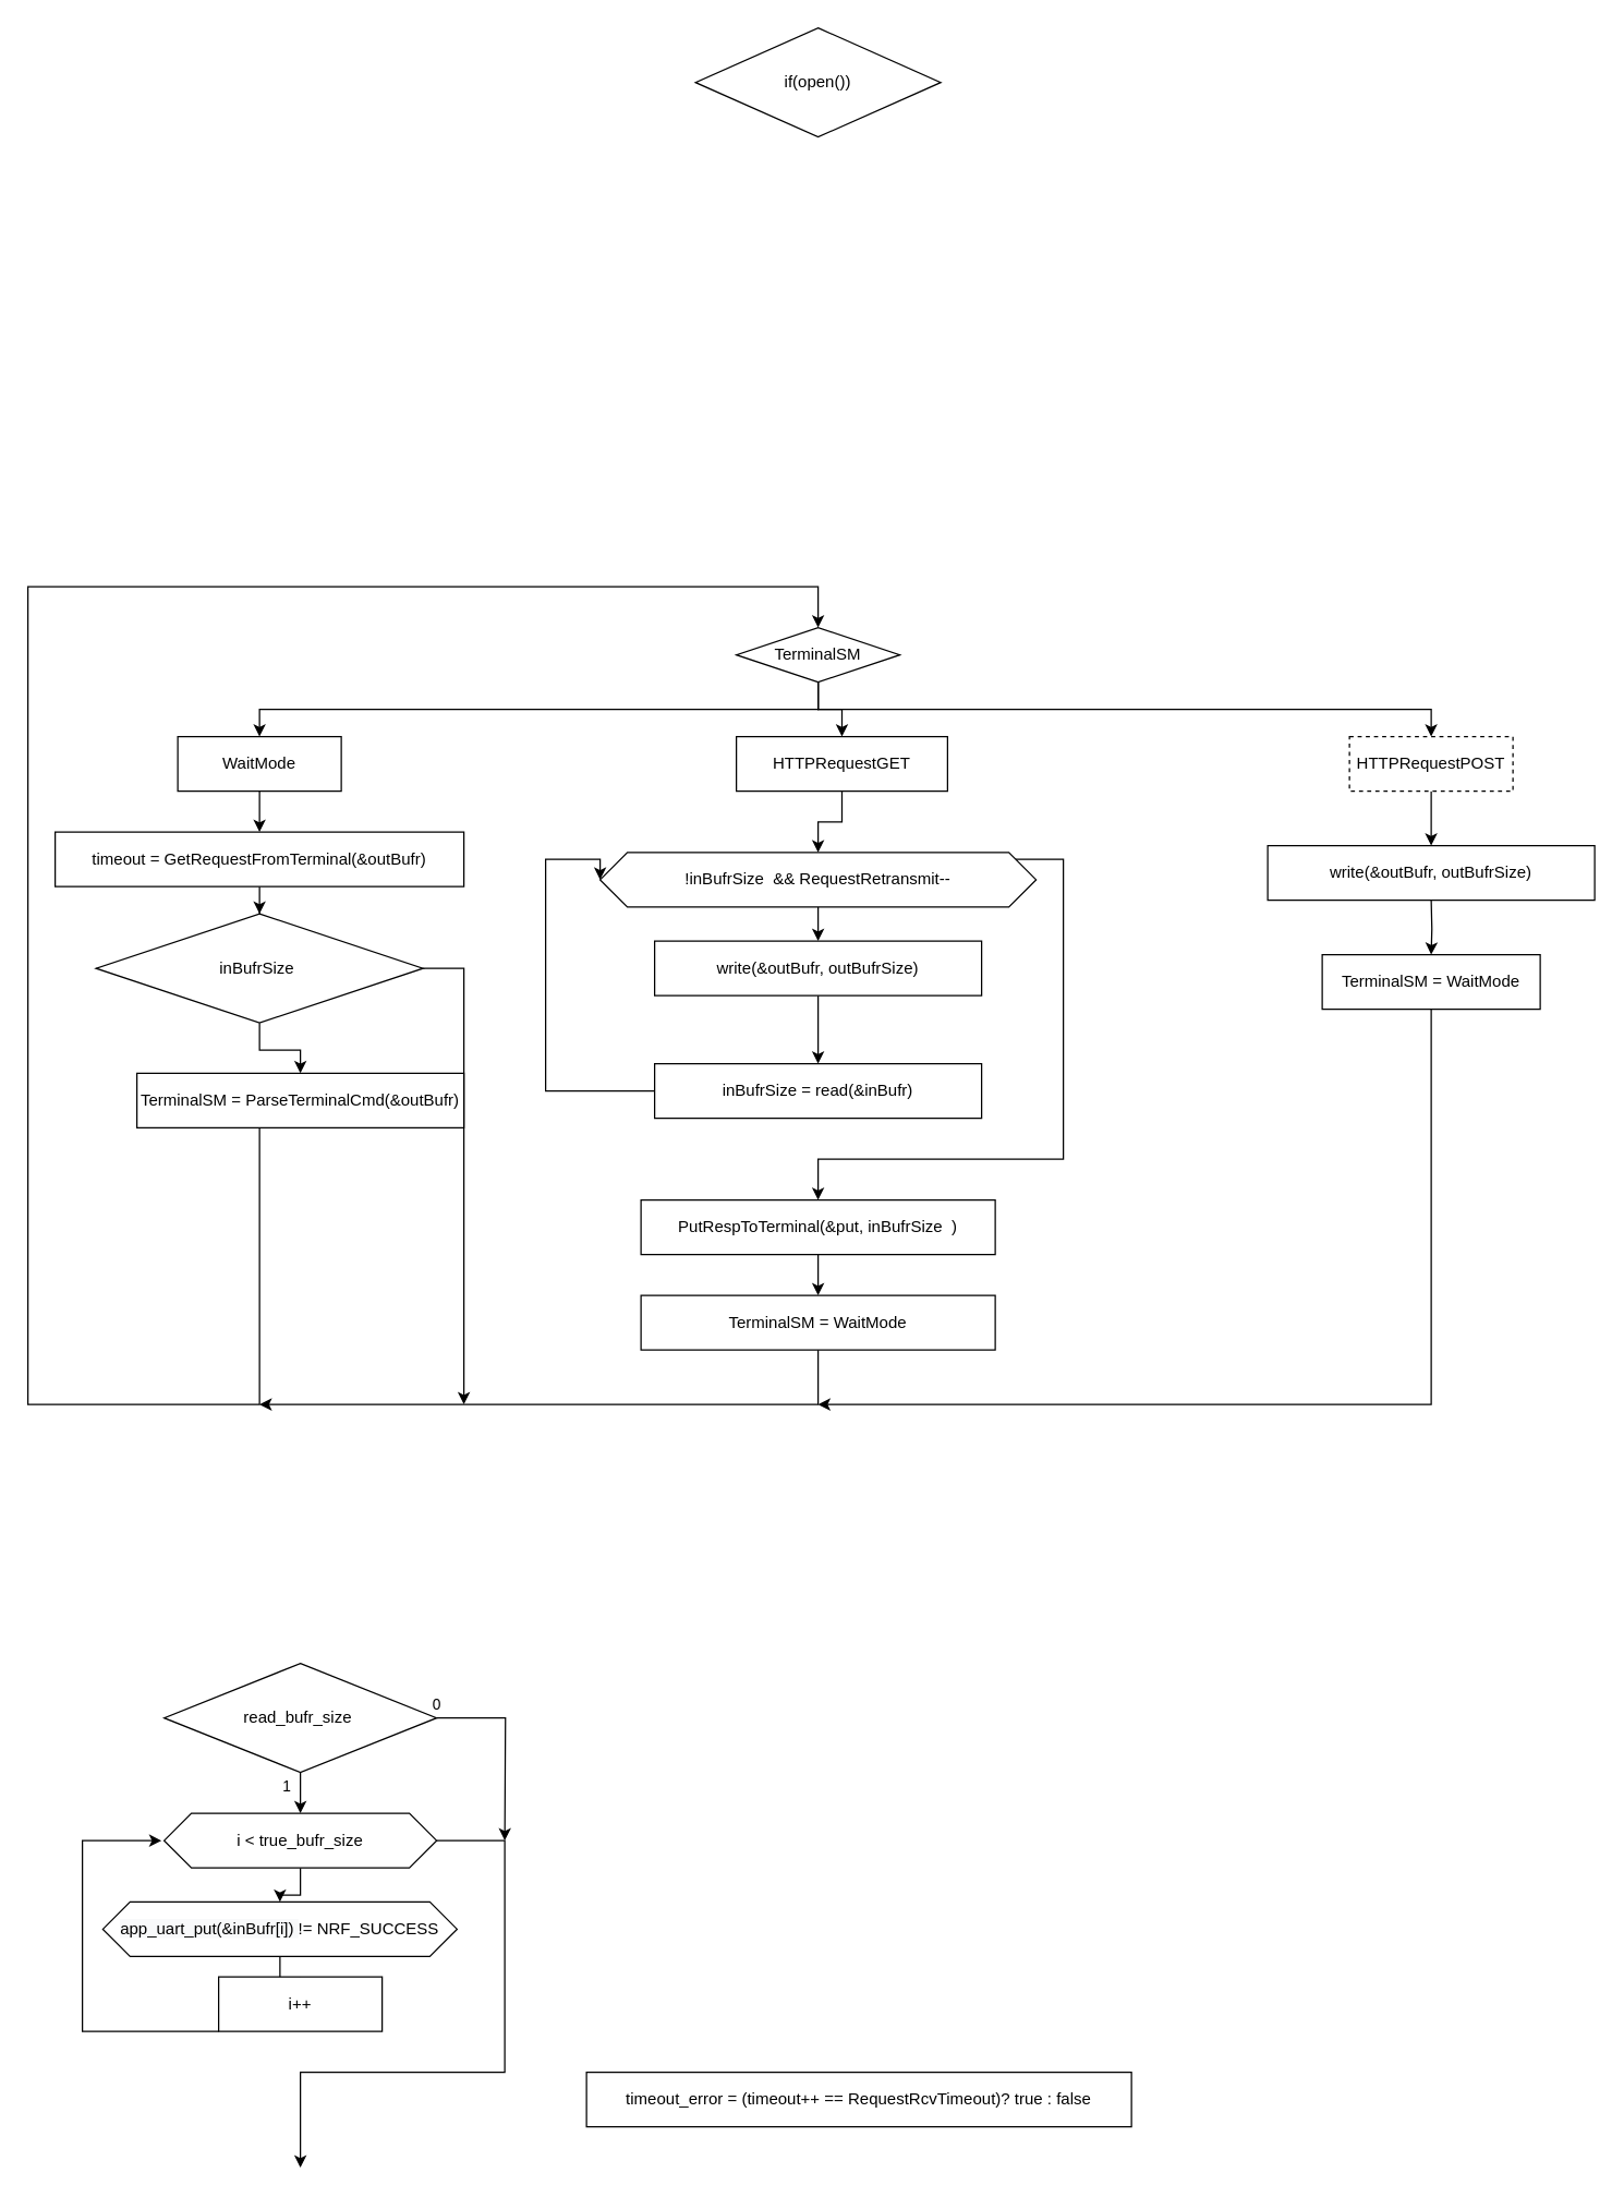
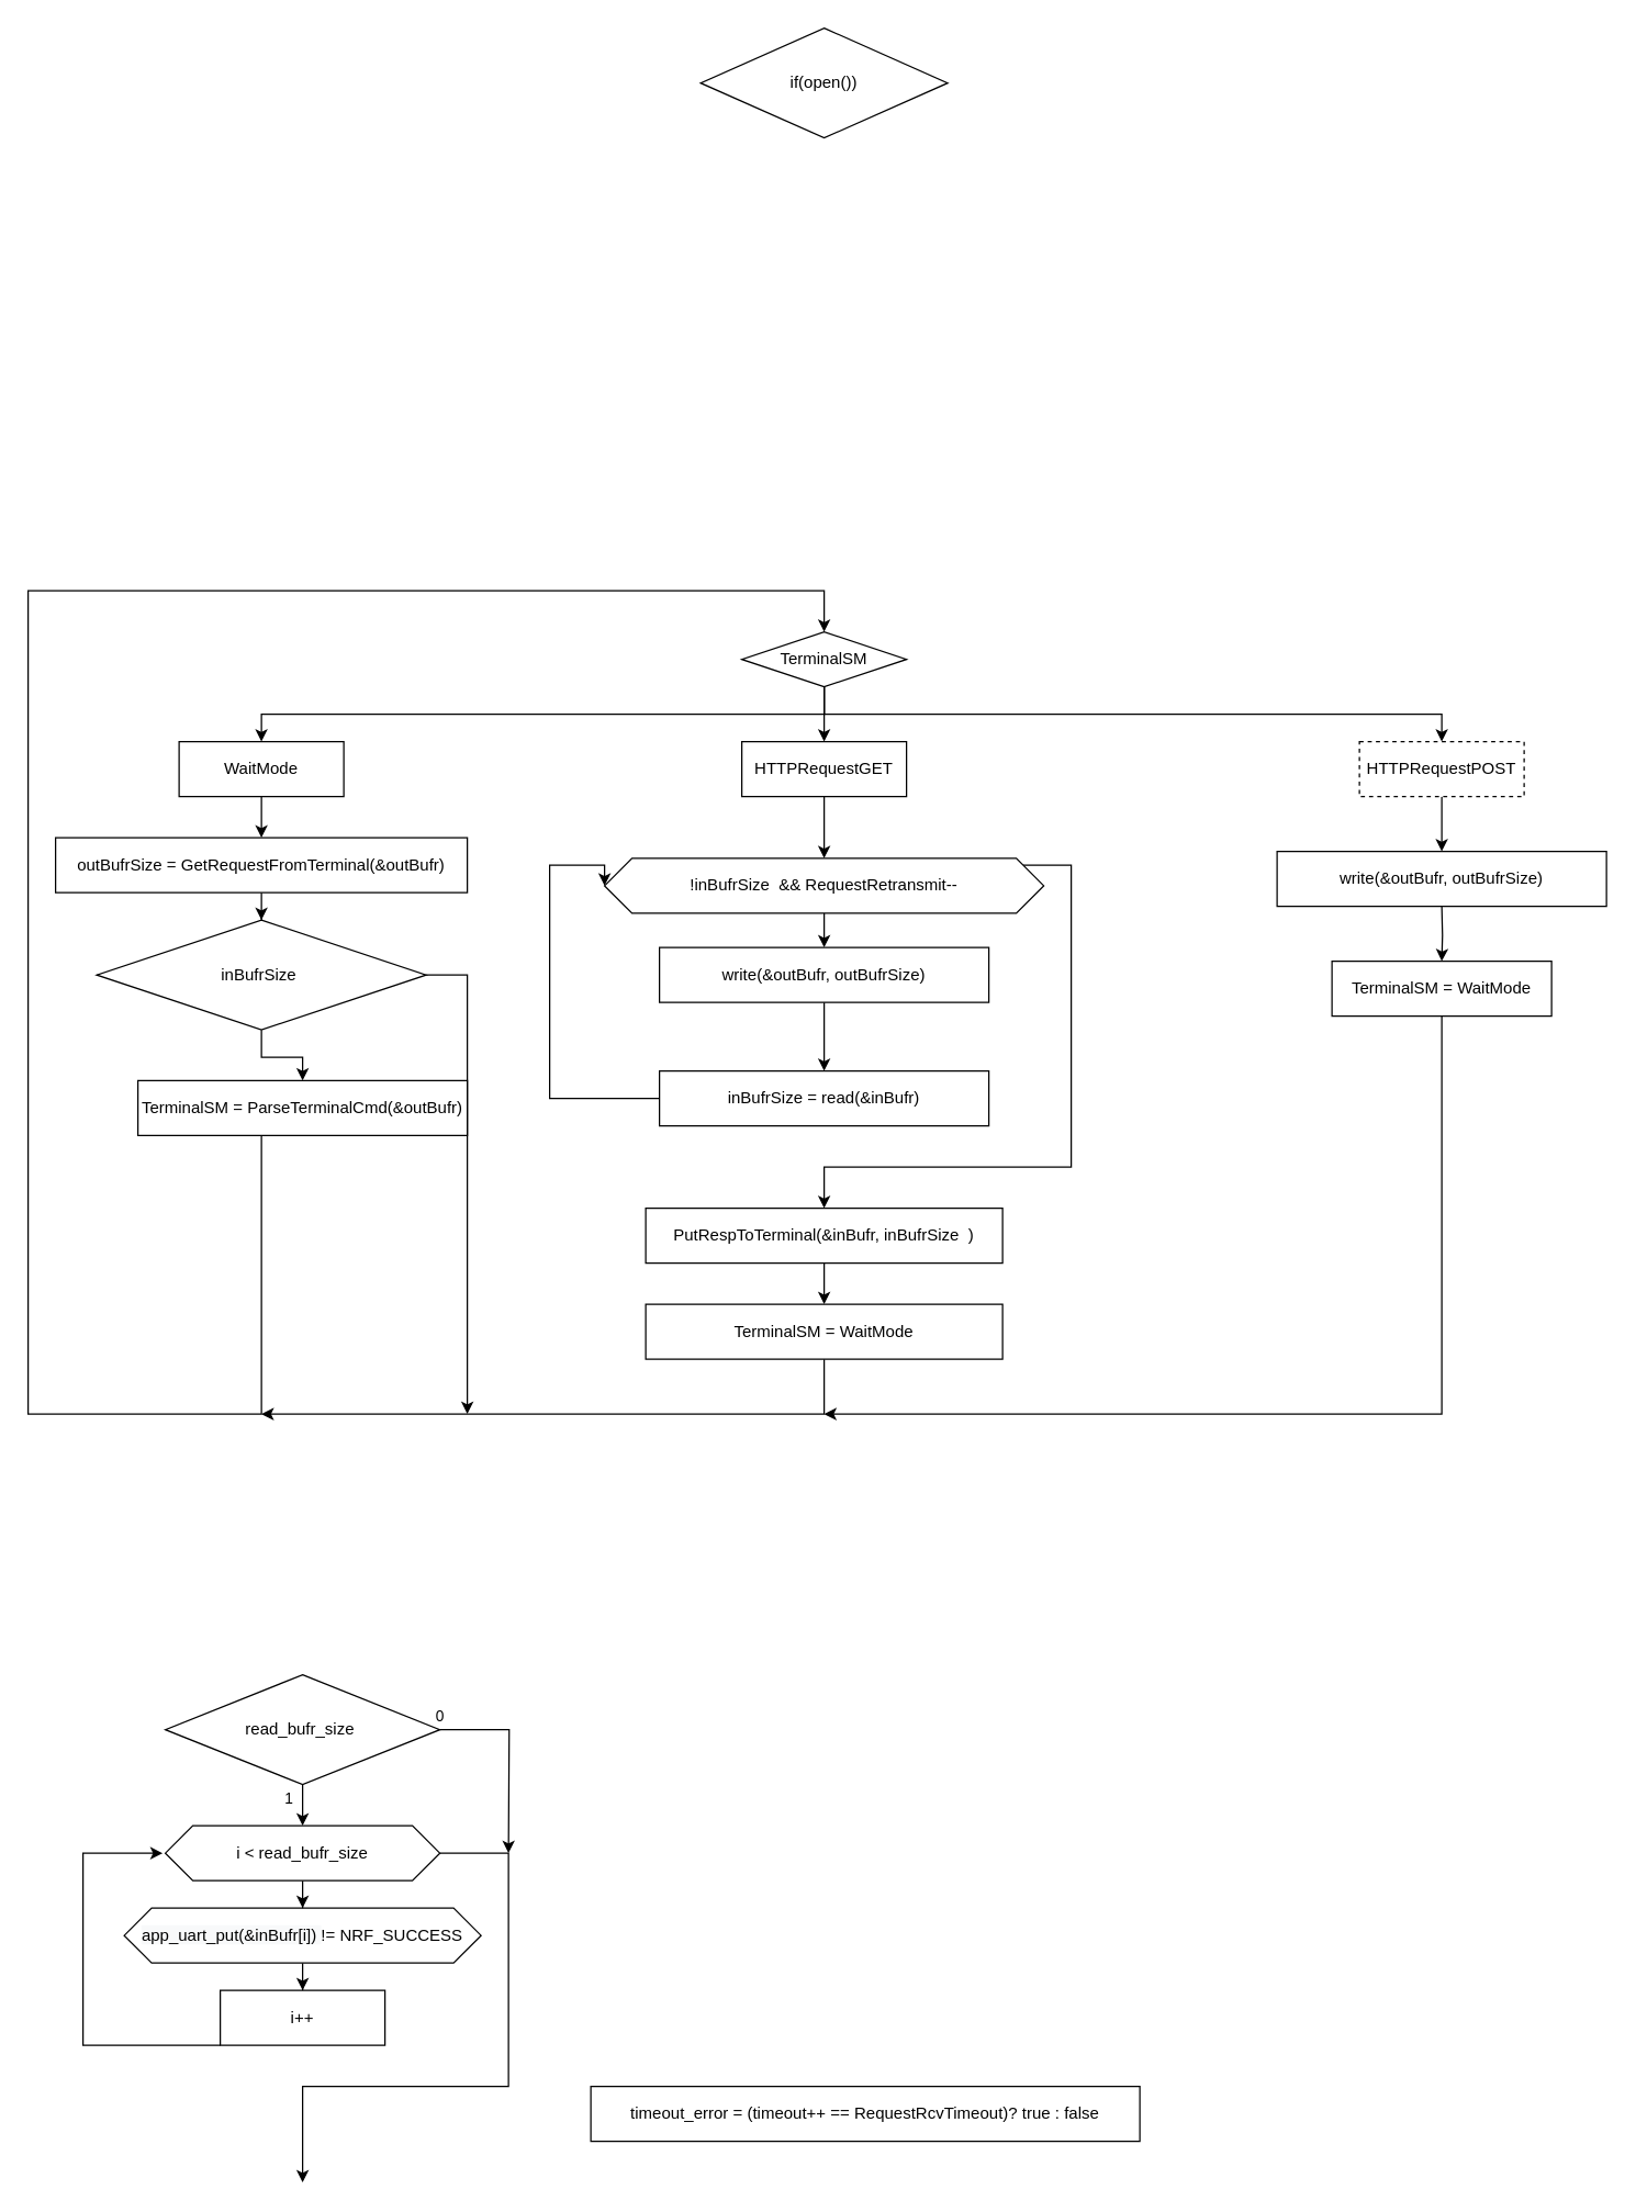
- <mxCell id="9" value="HTTPRequestGET" style="rounded=0;whiteSpace=wrap;html=1;" vertex="1" parent="1"><mxGeometry x="540" y="540" width="155" height="40" as="geometry" /></mxCell>
+ <mxCell id="9" value="HTTPRequestGET" style="rounded=0;whiteSpace=wrap;html=1;" vertex="1" parent="1"><mxGeometry x="540" y="540" width="120" height="40" as="geometry" /></mxCell>
- <mxCell id="43" value="timeout = GetRequestFromTerminal(&amp;amp;outBufr)" style="rounded=0;whiteSpace=wrap;html=1;direction=west;" vertex="1" parent="1"><mxGeometry x="40" y="610" width="300" height="40" as="geometry" /></mxCell>
+ <mxCell id="43" value="outBufrSize = GetRequestFromTerminal(&amp;amp;outBufr)" style="rounded=0;whiteSpace=wrap;html=1;direction=west;" vertex="1" parent="1"><mxGeometry x="40" y="610" width="300" height="40" as="geometry" /></mxCell>
- <mxCell id="41" value="PutRespToTerminal(&amp;amp;put, inBufrSize&amp;nbsp;&amp;nbsp;)" style="rounded=0;whiteSpace=wrap;html=1;direction=west;" vertex="1" parent="1"><mxGeometry x="470" y="880" width="260" height="40" as="geometry" /></mxCell>
+ <mxCell id="41" value="PutRespToTerminal(&amp;amp;inBufr, inBufrSize&amp;nbsp;&amp;nbsp;)" style="rounded=0;whiteSpace=wrap;html=1;direction=west;" vertex="1" parent="1"><mxGeometry x="470" y="880" width="260" height="40" as="geometry" /></mxCell>
- <mxCell id="32" value="&lt;span&gt;i &amp;lt; true_bufr_size&lt;/span&gt;" style="shape=hexagon;perimeter=hexagonPerimeter2;whiteSpace=wrap;html=1;fixedSize=1;" vertex="1" parent="1"><mxGeometry x="120" y="1330" width="200" height="40" as="geometry" /></mxCell>
+ <mxCell id="32" value="&lt;span&gt;i &amp;lt; read_bufr_size&lt;/span&gt;" style="shape=hexagon;perimeter=hexagonPerimeter2;whiteSpace=wrap;html=1;fixedSize=1;" vertex="1" parent="1"><mxGeometry x="120" y="1330" width="200" height="40" as="geometry" /></mxCell>
- <mxCell id="27" value="&lt;span style=&quot;color: rgb(0 , 0 , 0) ; font-family: &amp;#34;helvetica&amp;#34; ; font-size: 12px ; font-style: normal ; font-weight: 400 ; letter-spacing: normal ; text-align: center ; text-indent: 0px ; text-transform: none ; word-spacing: 0px ; background-color: rgb(248 , 249 , 250) ; display: inline ; float: none&quot;&gt;app_uart_put(&amp;amp;inBufr[i])&amp;nbsp;&lt;/span&gt;&lt;span style=&quot;font-family: &amp;#34;helvetica&amp;#34;&quot;&gt;!= NRF_SUCCESS&lt;/span&gt;" style="shape=hexagon;perimeter=hexagonPerimeter2;whiteSpace=wrap;html=1;fixedSize=1;" vertex="1" parent="1"><mxGeometry x="75" y="1395" width="260" height="40" as="geometry" /></mxCell>
+ <mxCell id="27" value="&lt;span style=&quot;color: rgb(0 , 0 , 0) ; font-family: &amp;#34;helvetica&amp;#34; ; font-size: 12px ; font-style: normal ; font-weight: 400 ; letter-spacing: normal ; text-align: center ; text-indent: 0px ; text-transform: none ; word-spacing: 0px ; background-color: rgb(248 , 249 , 250) ; display: inline ; float: none&quot;&gt;app_uart_put(&amp;amp;inBufr[i])&amp;nbsp;&lt;/span&gt;&lt;span style=&quot;font-family: &amp;#34;helvetica&amp;#34;&quot;&gt;!= NRF_SUCCESS&lt;/span&gt;" style="shape=hexagon;perimeter=hexagonPerimeter2;whiteSpace=wrap;html=1;fixedSize=1;" vertex="1" parent="1"><mxGeometry x="90" y="1390" width="260" height="40" as="geometry" /></mxCell>
